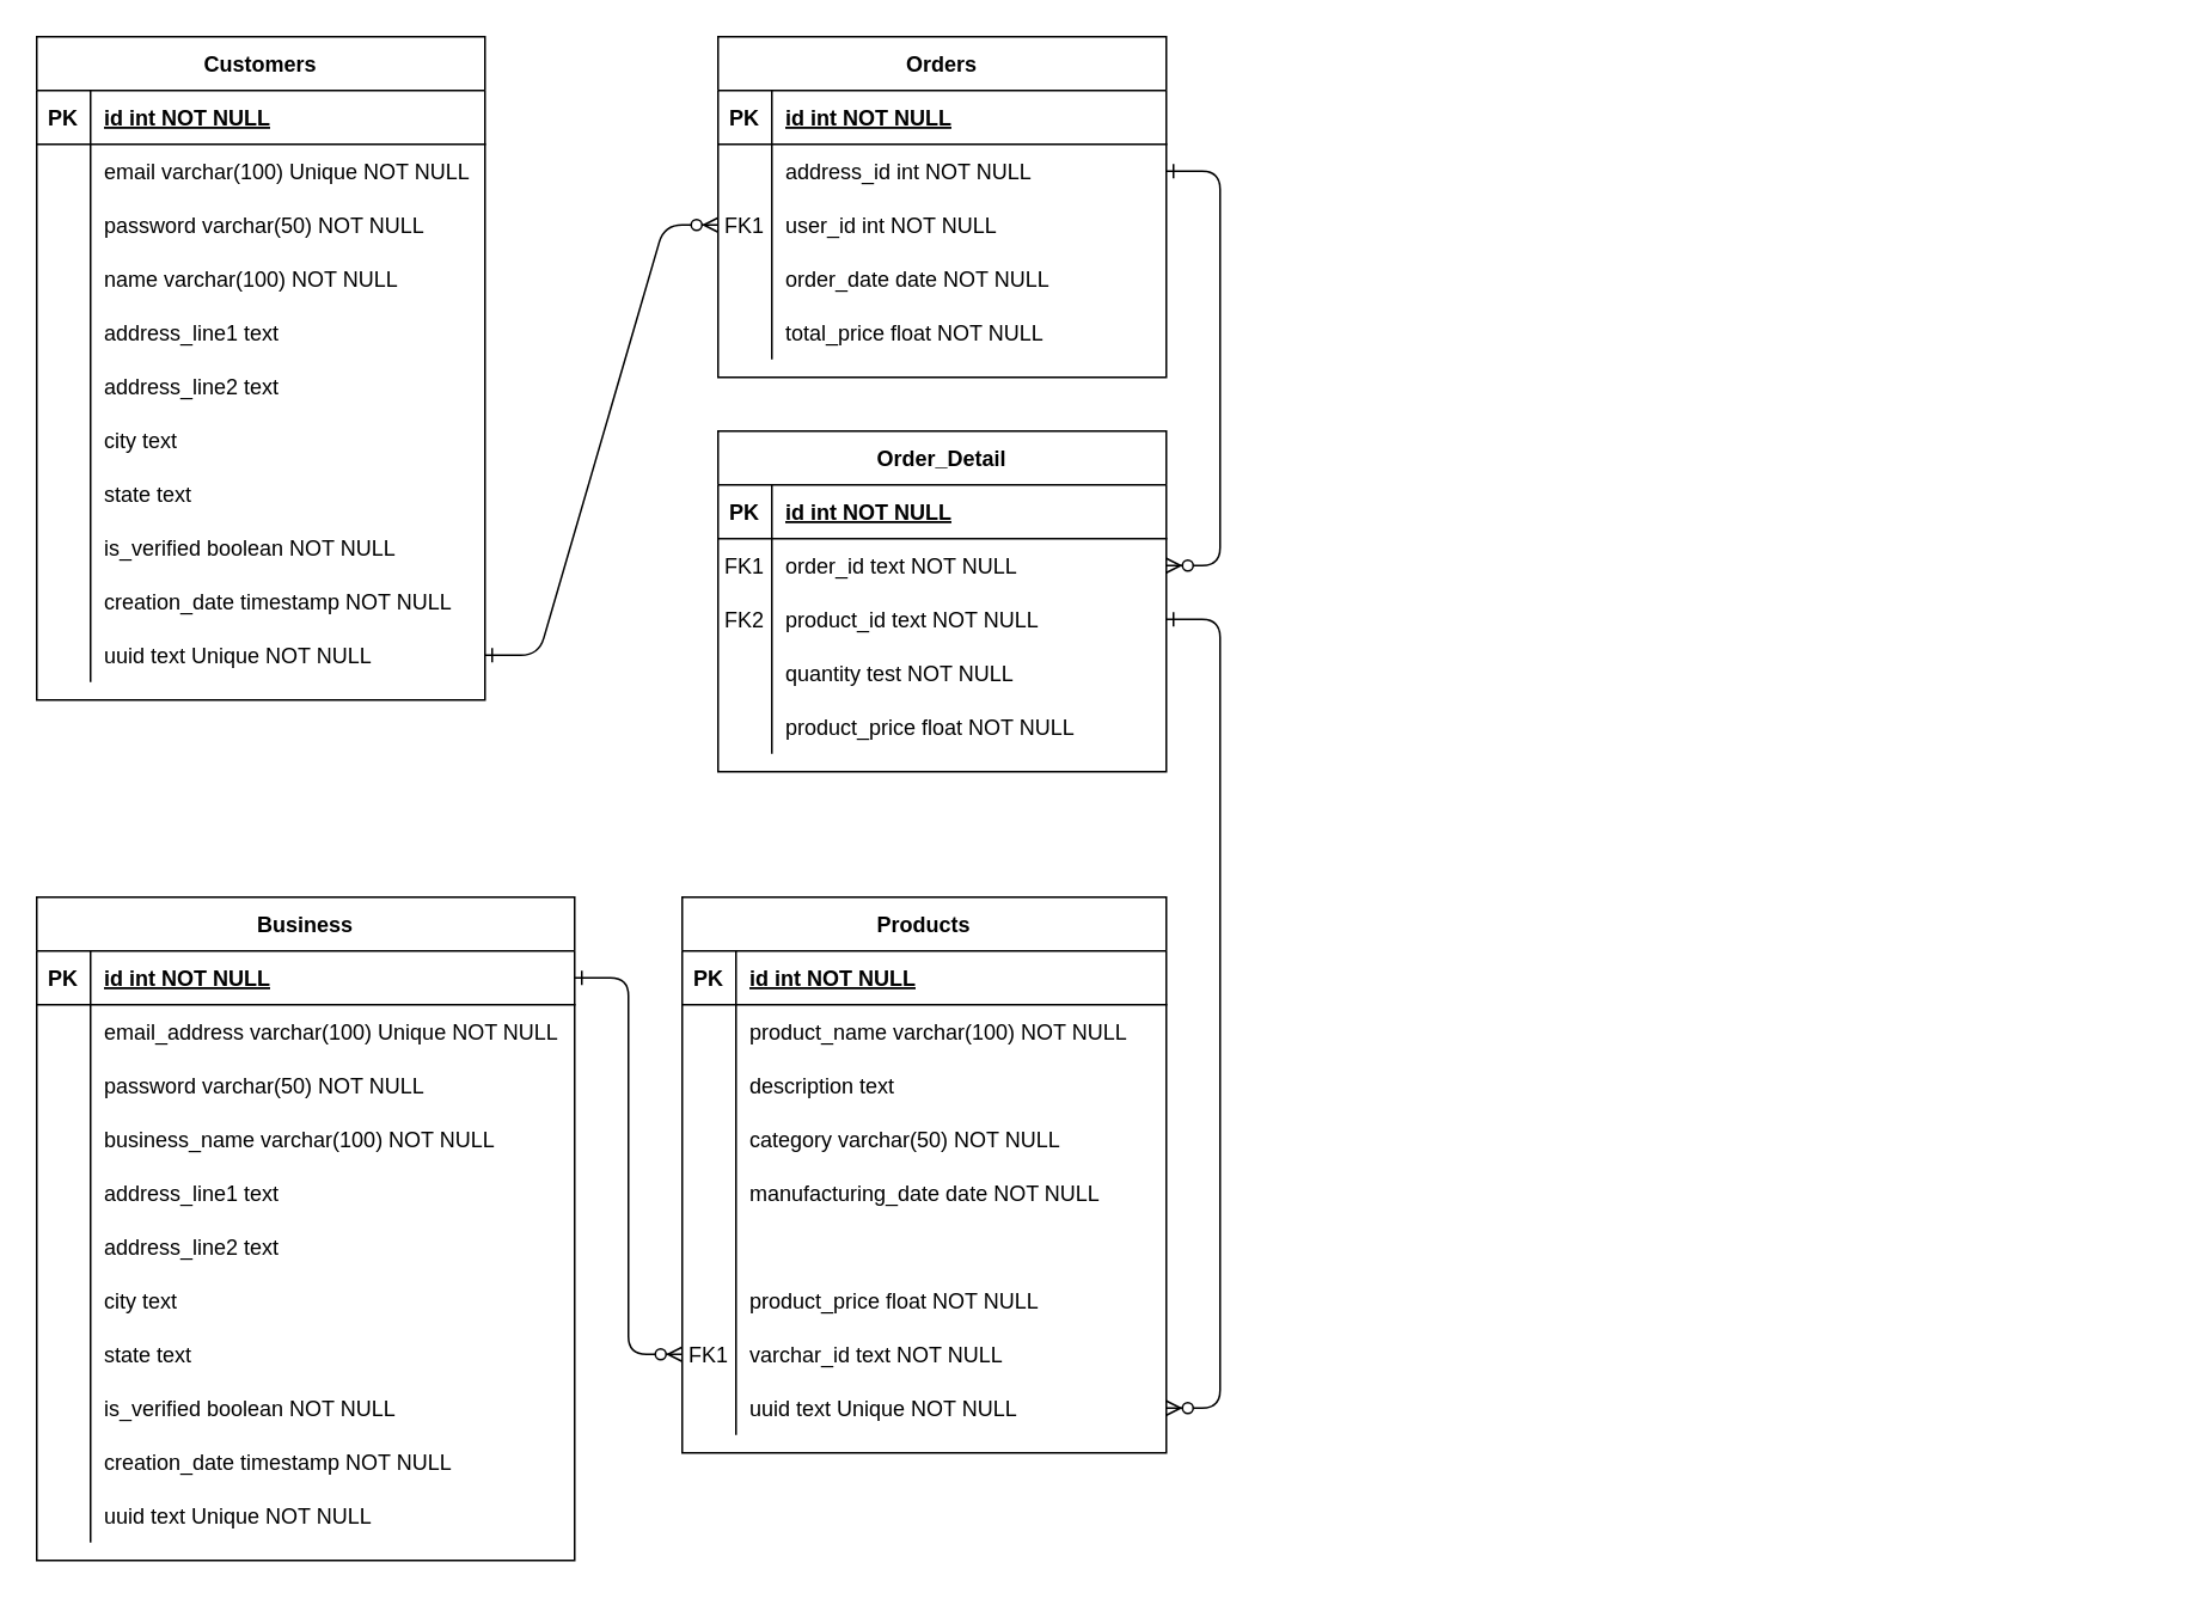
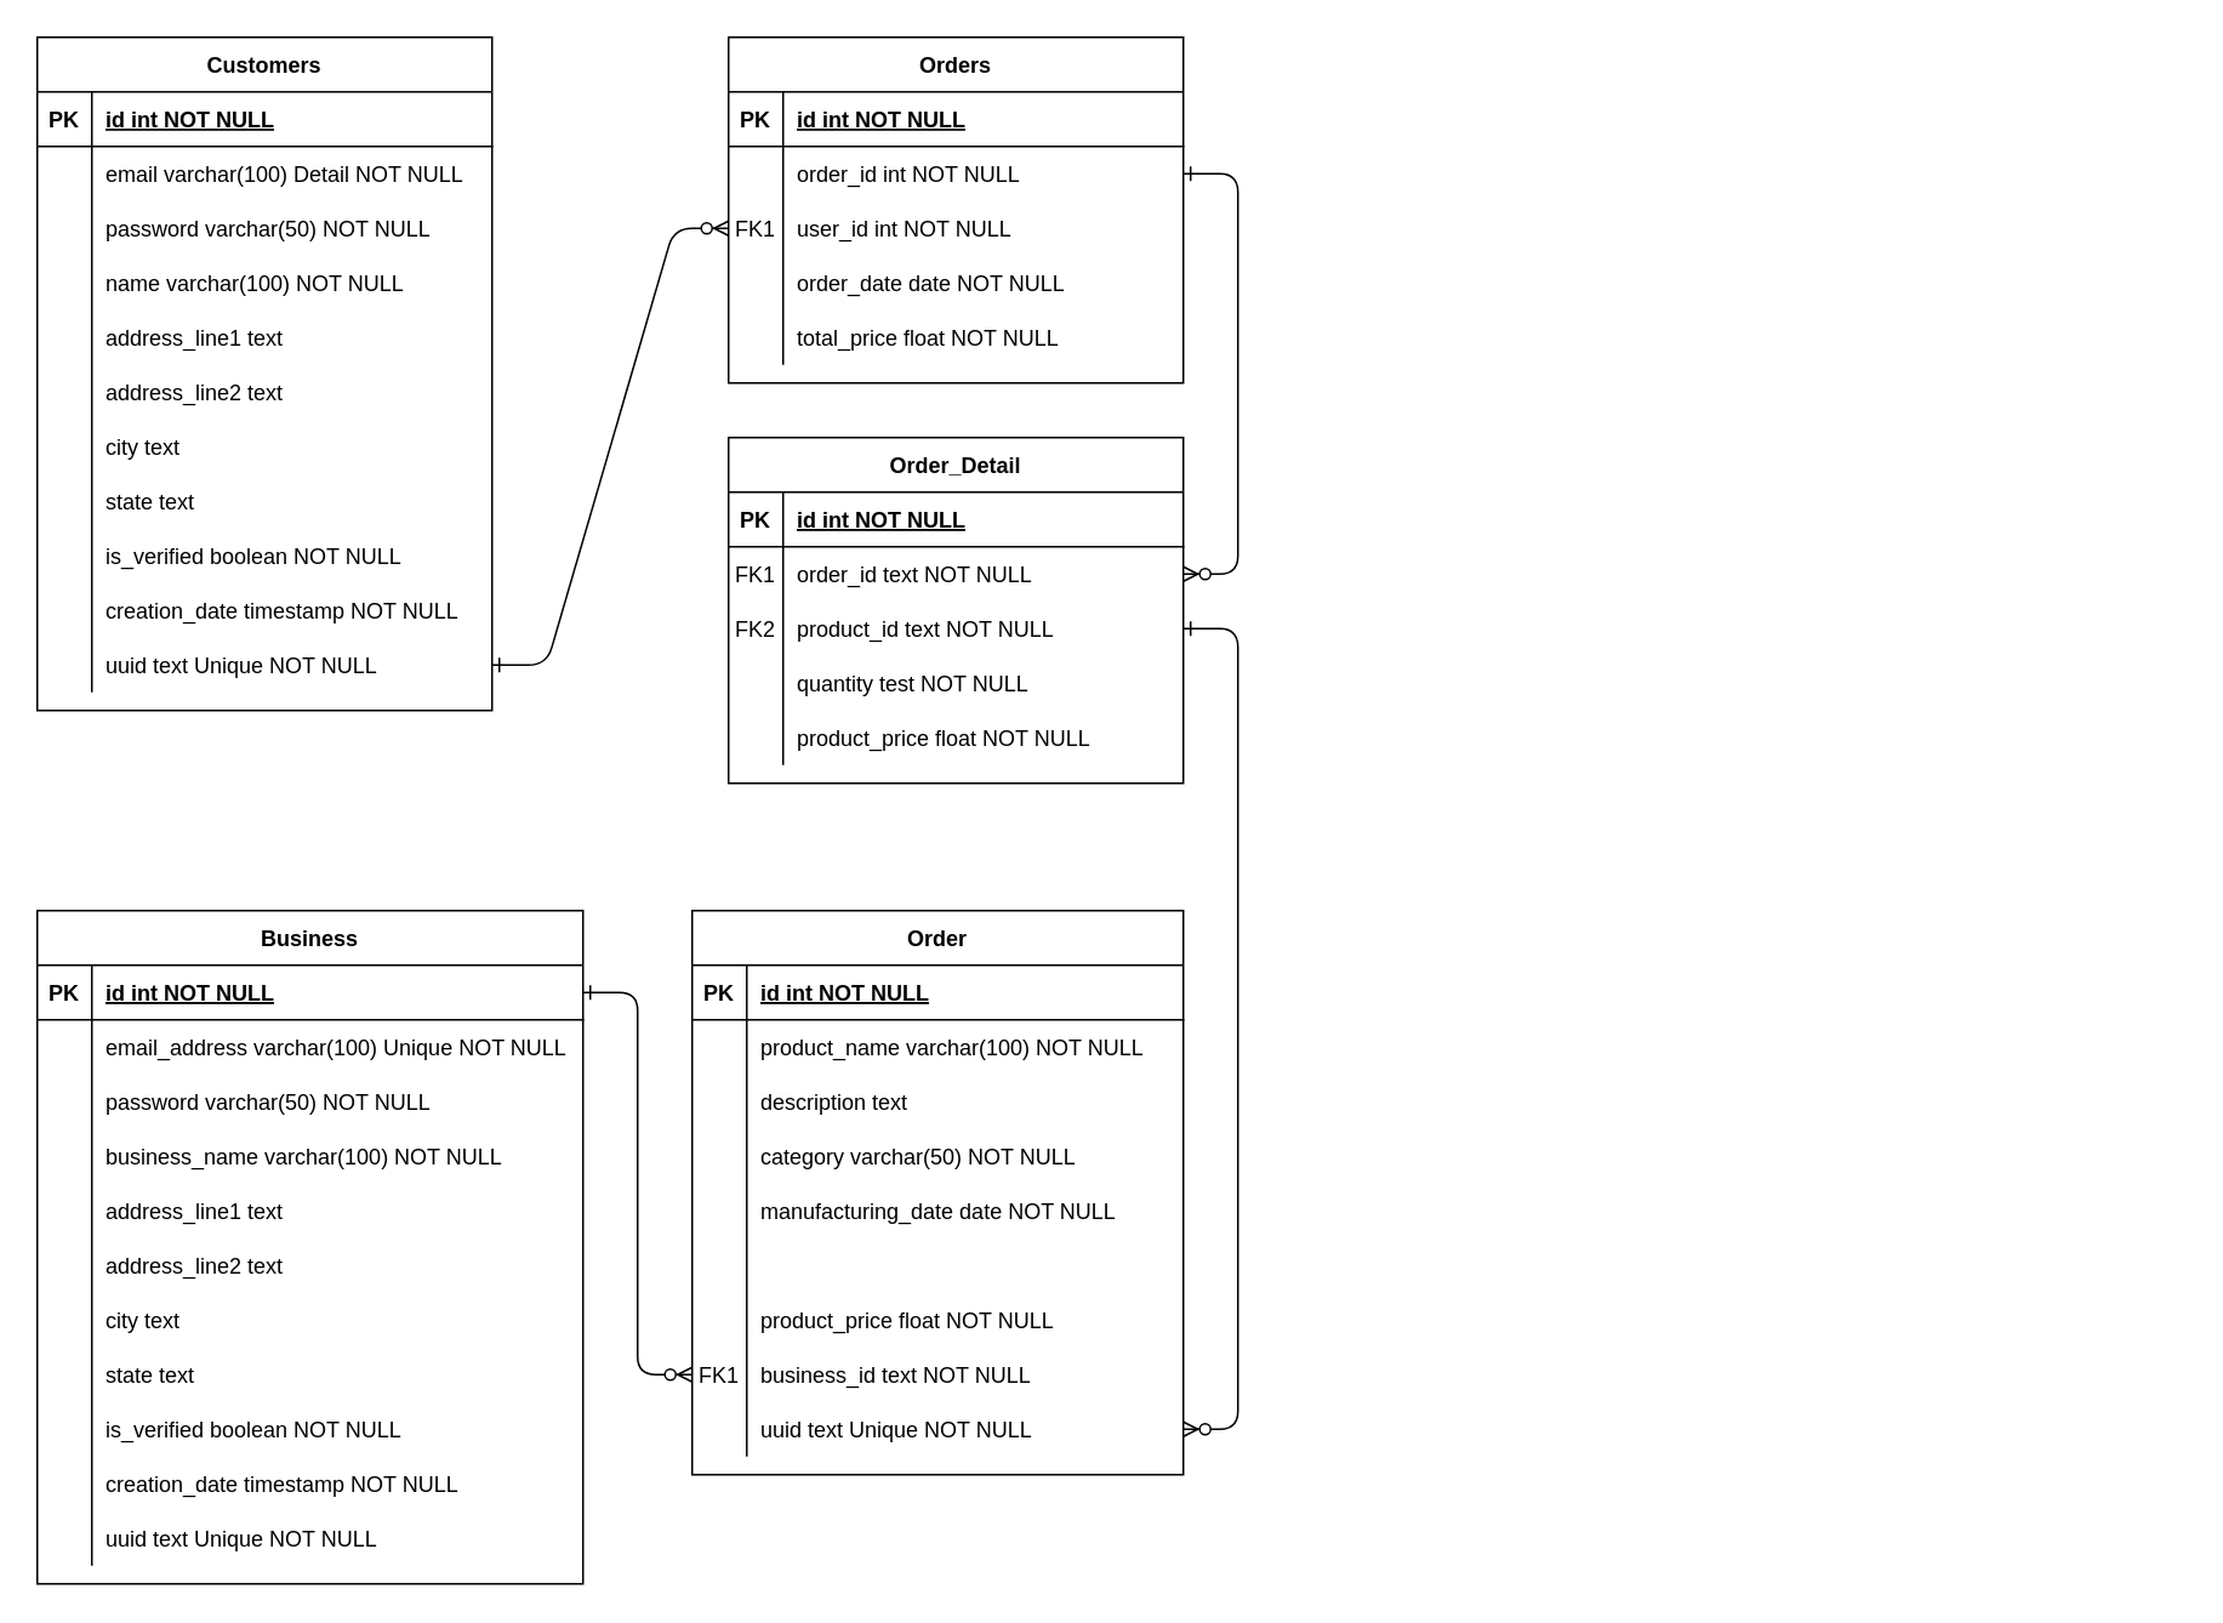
- <mxCell id="25" value="email varchar(100) Unique NOT NULL" style="shape=partialRectangle;overflow=hidden;connectable=0;fillColor=none;top=0;left=0;bottom=0;right=0;align=left;spacingLeft=6;" parent="23" vertex="1"><mxGeometry x="30" width="220" height="30" as="geometry"><mxRectangle width="220" height="30" as="alternateBounds" /></mxGeometry></mxCell>
+ <mxCell id="25" value="email varchar(100) Detail NOT NULL" style="shape=partialRectangle;overflow=hidden;connectable=0;fillColor=none;top=0;left=0;bottom=0;right=0;align=left;spacingLeft=6;" parent="23" vertex="1"><mxGeometry x="30" width="220" height="30" as="geometry"><mxRectangle width="220" height="30" as="alternateBounds" /></mxGeometry></mxCell>
- <mxCell id="9" value="address_id int NOT NULL" style="shape=partialRectangle;overflow=hidden;connectable=0;fillColor=none;top=0;left=0;bottom=0;right=0;align=left;spacingLeft=6;" vertex="1" parent="7"><mxGeometry x="30" width="220" height="30" as="geometry"><mxRectangle width="220" height="30" as="alternateBounds" /></mxGeometry></mxCell>
+ <mxCell id="9" value="order_id int NOT NULL" style="shape=partialRectangle;overflow=hidden;connectable=0;fillColor=none;top=0;left=0;bottom=0;right=0;align=left;spacingLeft=6;" vertex="1" parent="7"><mxGeometry x="30" width="220" height="30" as="geometry"><mxRectangle width="220" height="30" as="alternateBounds" /></mxGeometry></mxCell>
- <mxCell id="88" value="Products" style="shape=table;startSize=30;container=1;collapsible=1;childLayout=tableLayout;fixedRows=1;rowLines=0;fontStyle=1;align=center;resizeLast=1;" parent="1" vertex="1"><mxGeometry x="380" y="500" width="270" height="310" as="geometry" /></mxCell>
+ <mxCell id="88" value="Order" style="shape=table;startSize=30;container=1;collapsible=1;childLayout=tableLayout;fixedRows=1;rowLines=0;fontStyle=1;align=center;resizeLast=1;" parent="1" vertex="1"><mxGeometry x="380" y="500" width="270" height="310" as="geometry" /></mxCell>
- <mxCell id="111" value="varchar_id text NOT NULL" style="shape=partialRectangle;overflow=hidden;connectable=0;fillColor=none;top=0;left=0;bottom=0;right=0;align=left;spacingLeft=6;" parent="109" vertex="1"><mxGeometry x="30" width="240" height="30" as="geometry"><mxRectangle width="240" height="30" as="alternateBounds" /></mxGeometry></mxCell>
+ <mxCell id="111" value="business_id text NOT NULL" style="shape=partialRectangle;overflow=hidden;connectable=0;fillColor=none;top=0;left=0;bottom=0;right=0;align=left;spacingLeft=6;" parent="109" vertex="1"><mxGeometry x="30" width="240" height="30" as="geometry"><mxRectangle width="240" height="30" as="alternateBounds" /></mxGeometry></mxCell>
